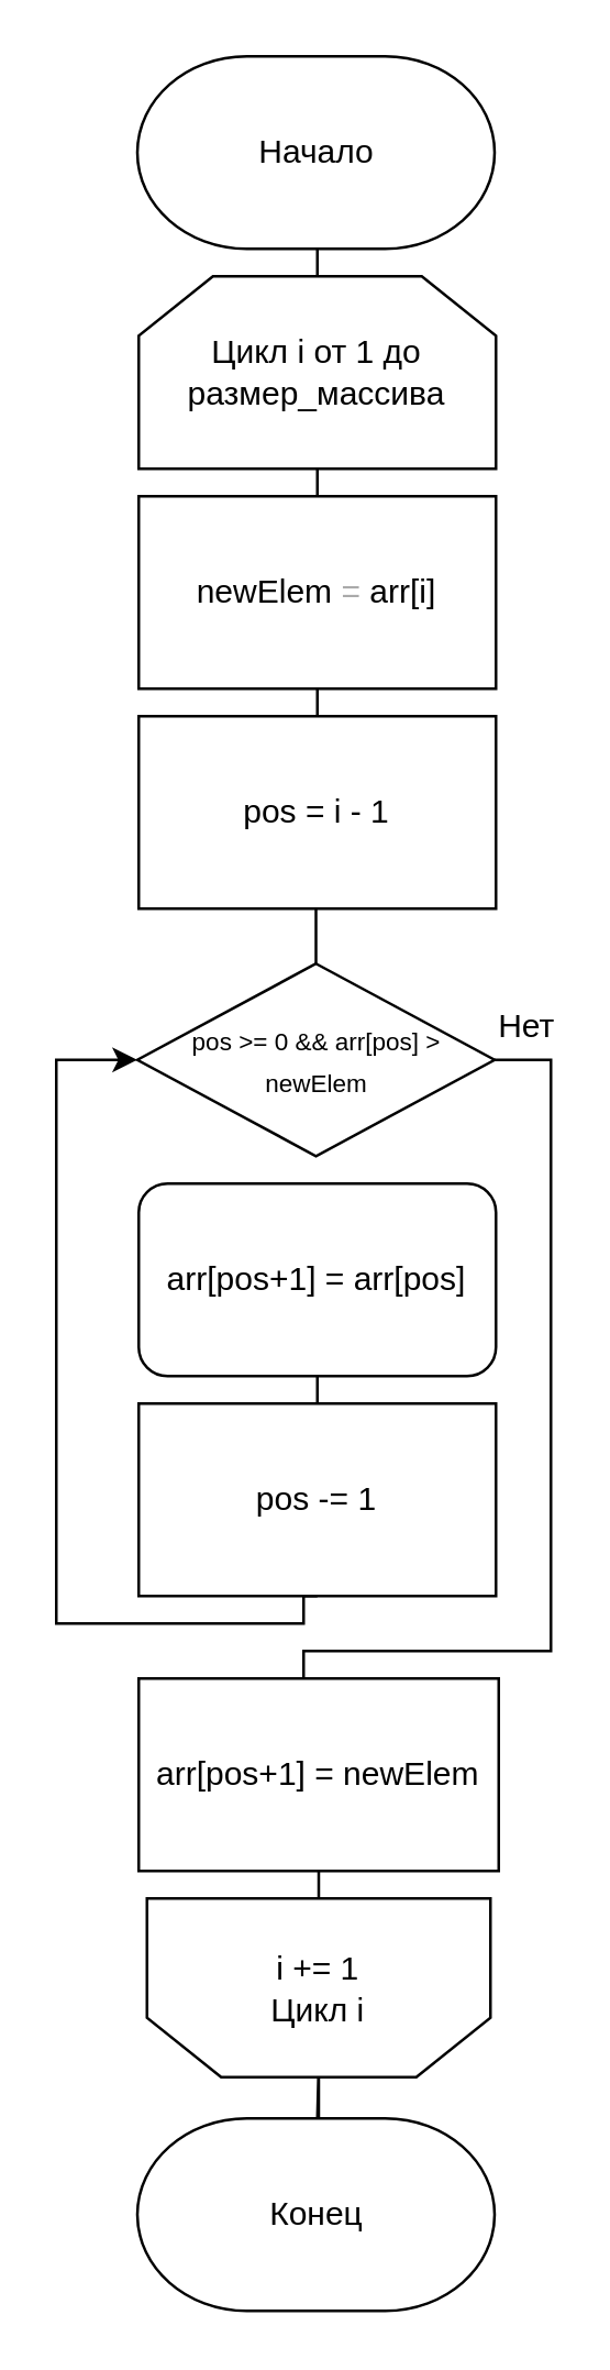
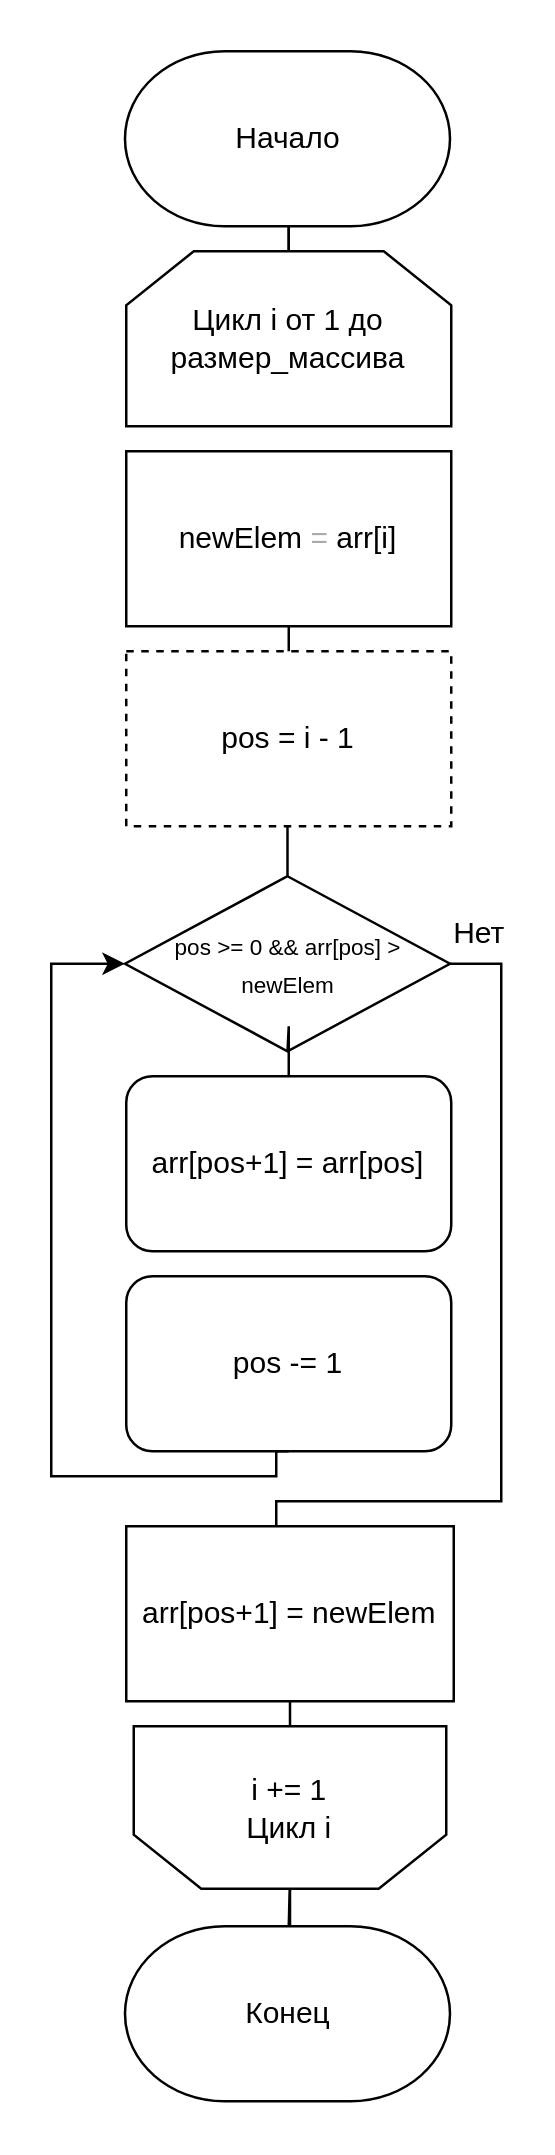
- <mxCell id="3" style="edgeStyle=orthogonalEdgeStyle;rounded=0;orthogonalLoop=1;jettySize=auto;html=1;entryX=0.5;entryY=0;entryDx=0;entryDy=0;endArrow=none;endFill=0;" parent="1" source="4" target="6" edge="1"><mxGeometry relative="1" as="geometry" /></mxCell>
+ <mxCell id="3" style="edgeStyle=orthogonalEdgeStyle;rounded=0;orthogonalLoop=1;jettySize=auto;html=1;endArrow=none;endFill=0;" parent="1" source="4" target="20" edge="1"><mxGeometry relative="1" as="geometry" /></mxCell>
- <mxCell id="8" value="pos = i - 1" style="rounded=0;whiteSpace=wrap;html=1;" parent="1" vertex="1"><mxGeometry x="50" y="260" width="130" height="70" as="geometry" /></mxCell>
+ <mxCell id="8" value="pos = i - 1" style="rounded=0;whiteSpace=wrap;html=1;dashed=1;" parent="1" vertex="1"><mxGeometry x="50" y="260" width="130" height="70" as="geometry" /></mxCell>
- <mxCell id="12" style="edgeStyle=orthogonalEdgeStyle;rounded=0;orthogonalLoop=1;jettySize=auto;html=1;entryX=0.5;entryY=0;entryDx=0;entryDy=0;endArrow=none;endFill=0;" parent="1" source="13" target="15" edge="1"><mxGeometry relative="1" as="geometry" /></mxCell>
+ <mxCell id="12" style="edgeStyle=orthogonalEdgeStyle;rounded=0;orthogonalLoop=1;jettySize=auto;html=1;endArrow=none;endFill=0;" parent="1" source="13" target="11" edge="1"><mxGeometry relative="1" as="geometry" /></mxCell>
- <mxCell id="15" value="pos -= 1" style="rounded=0;whiteSpace=wrap;html=1;" parent="1" vertex="1"><mxGeometry x="50" y="510" width="130" height="70" as="geometry" /></mxCell>
+ <mxCell id="15" value="pos -= 1" style="whiteSpace=wrap;html=1;rounded=1;" parent="1" vertex="1"><mxGeometry x="50" y="510" width="130" height="70" as="geometry" /></mxCell>
